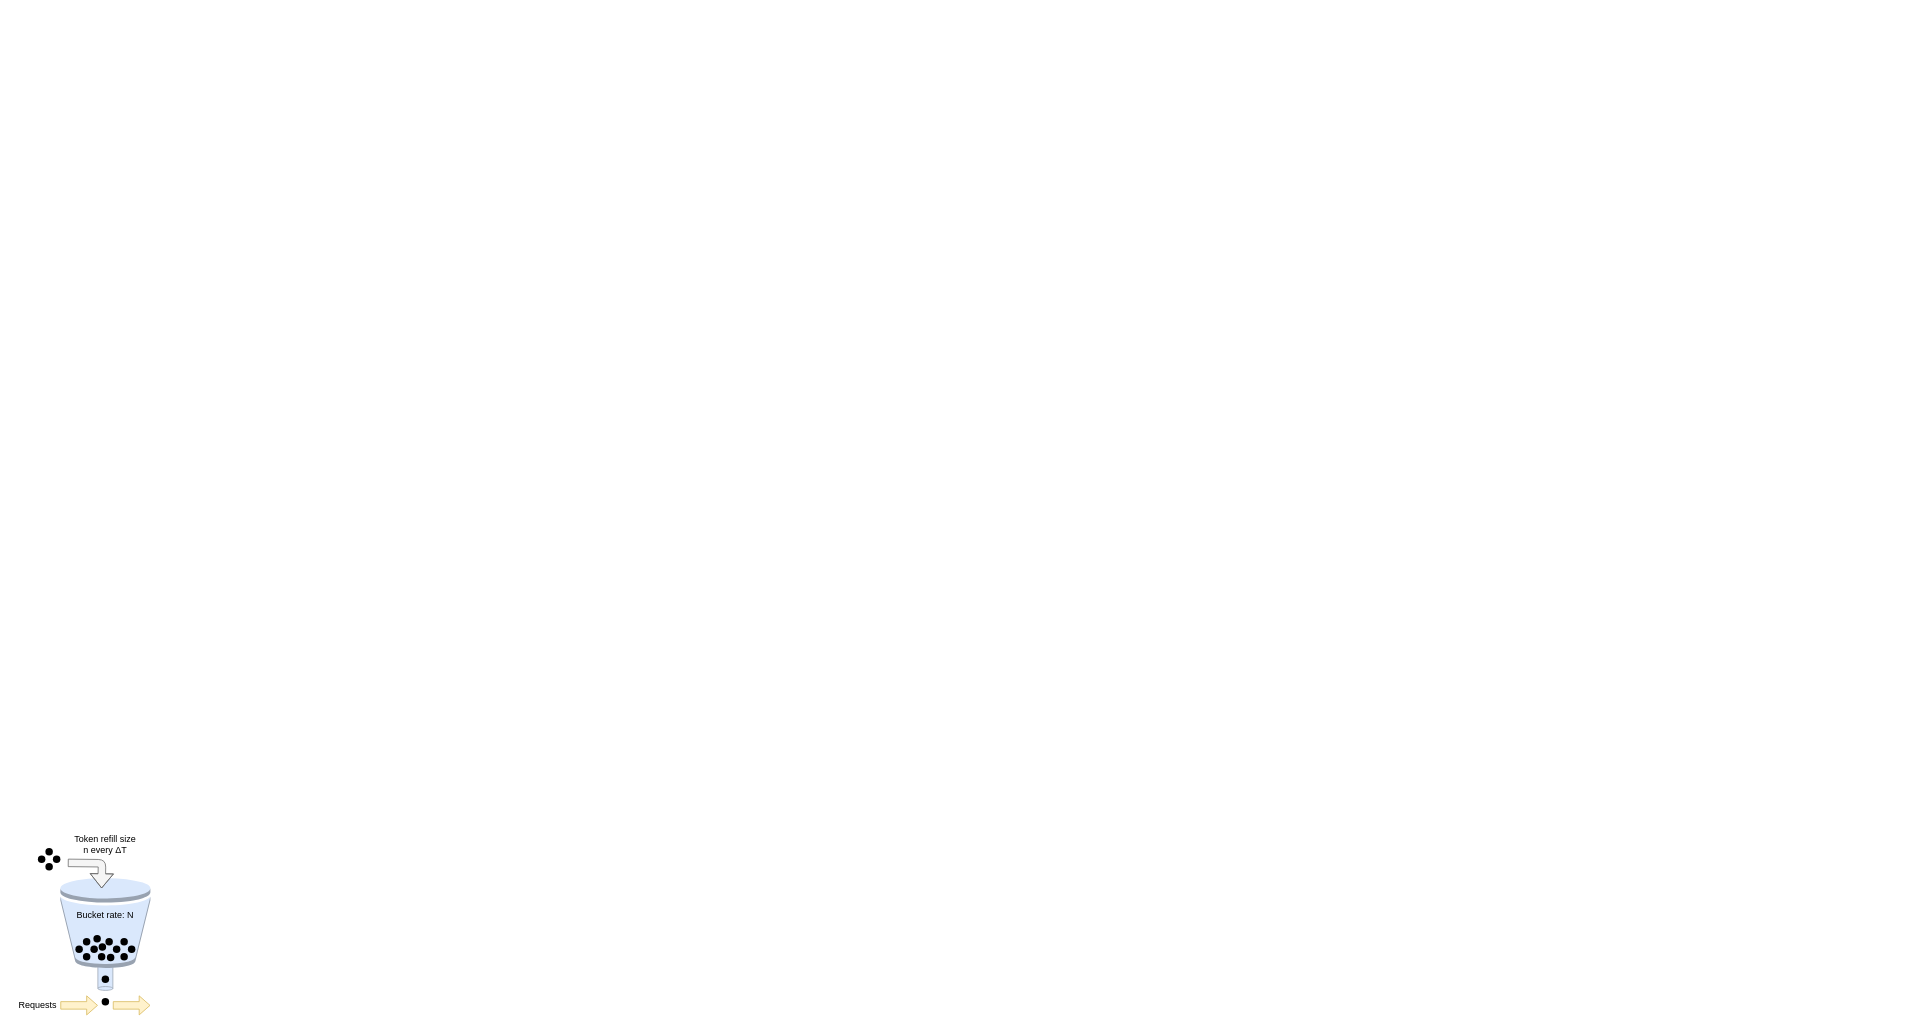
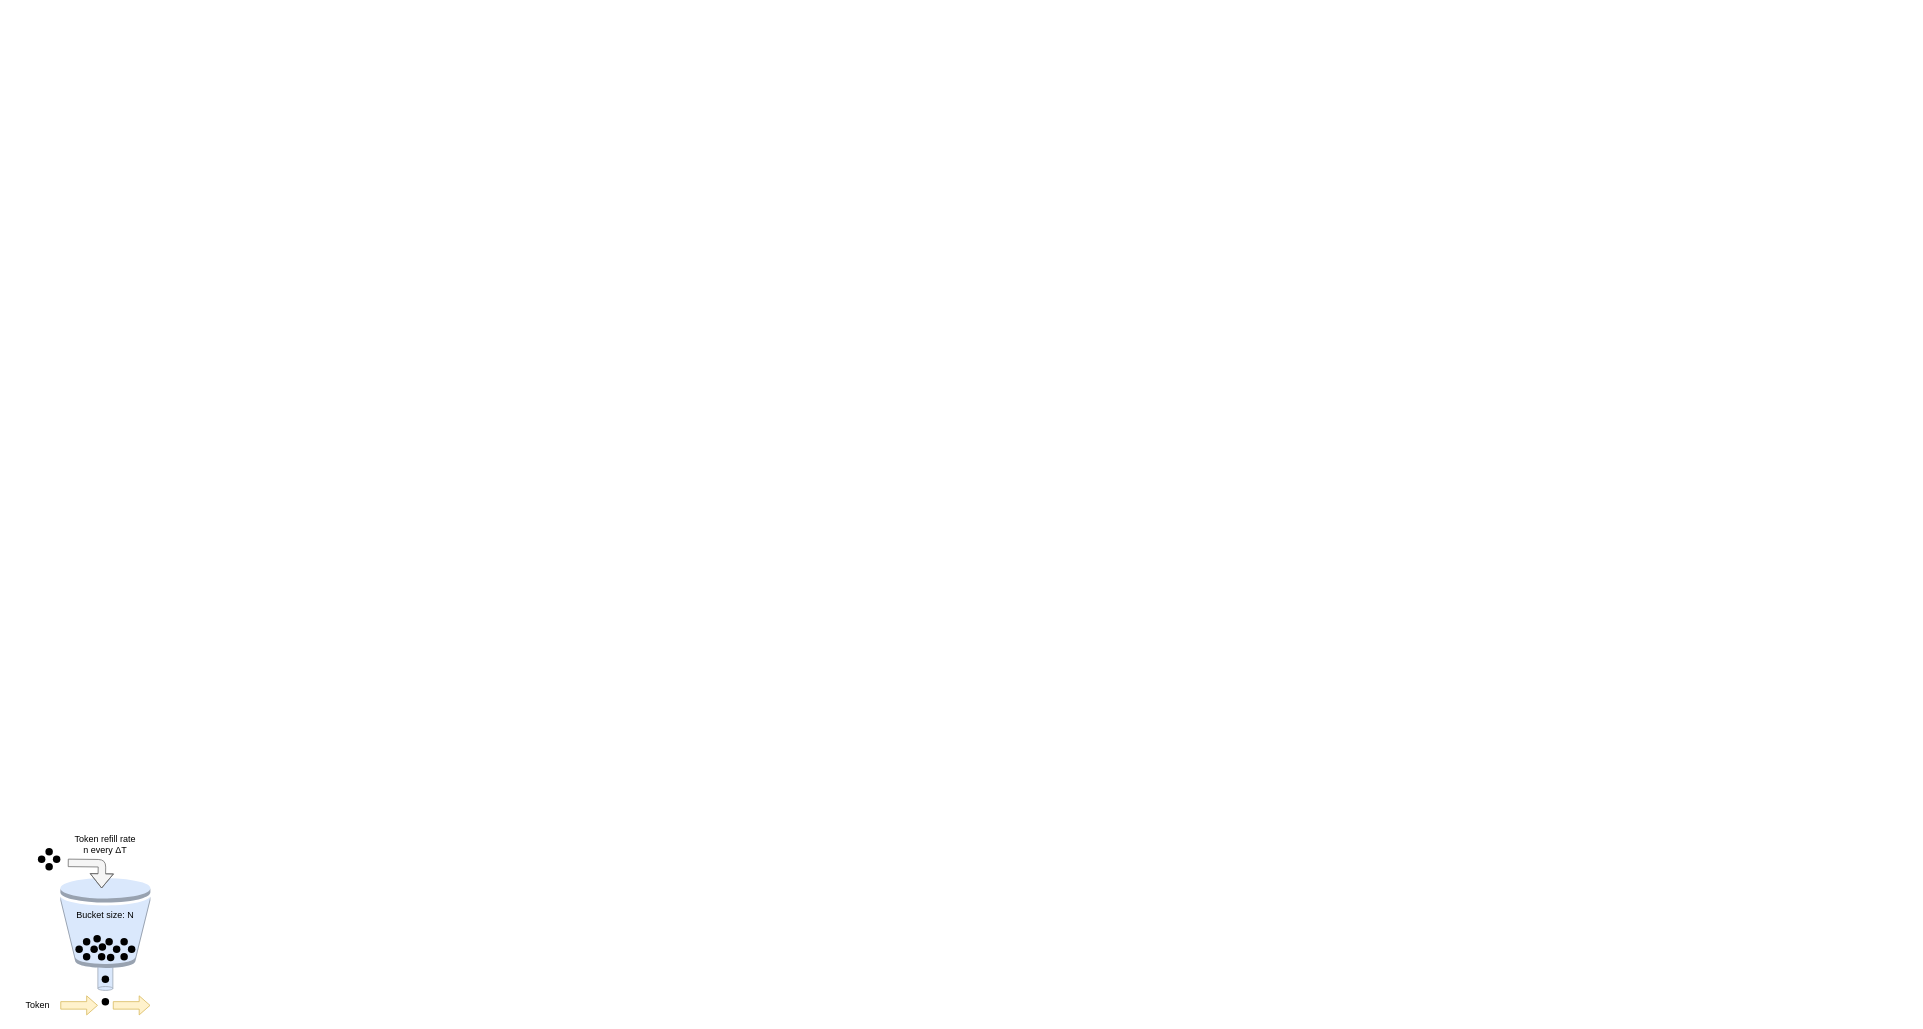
- <mxCell id="22" value="Token refill size&lt;br&gt;n every&amp;nbsp;&lt;span style=&quot;font-family: &amp;quot;Google Sans&amp;quot;, Arial, sans-serif; text-align: left;&quot;&gt;ΔT&lt;/span&gt;" style="text;html=1;strokeColor=none;fillColor=none;align=center;verticalAlign=middle;whiteSpace=wrap;rounded=0;" parent="1" vertex="1"><mxGeometry x="90" y="1110" width="100" height="30" as="geometry" /></mxCell>
+ <mxCell id="22" value="Token refill rate&lt;br&gt;n every&amp;nbsp;&lt;span style=&quot;font-family: &amp;quot;Google Sans&amp;quot;, Arial, sans-serif; text-align: left;&quot;&gt;ΔT&lt;/span&gt;" style="text;html=1;strokeColor=none;fillColor=none;align=center;verticalAlign=middle;whiteSpace=wrap;rounded=0;" parent="1" vertex="1"><mxGeometry x="90" y="1110" width="100" height="30" as="geometry" /></mxCell>
- <mxCell id="29" value="Bucket rate: N" style="text;html=1;strokeColor=none;fillColor=none;align=center;verticalAlign=middle;whiteSpace=wrap;rounded=0;" vertex="1" parent="1"><mxGeometry x="100" y="1210" width="80" height="19" as="geometry" /></mxCell>
+ <mxCell id="29" value="Bucket size: N" style="text;html=1;strokeColor=none;fillColor=none;align=center;verticalAlign=middle;whiteSpace=wrap;rounded=0;" vertex="1" parent="1"><mxGeometry x="100" y="1210" width="80" height="19" as="geometry" /></mxCell>
- <mxCell id="28" value="Requests" style="text;html=1;strokeColor=none;fillColor=none;align=center;verticalAlign=middle;whiteSpace=wrap;rounded=0;" parent="1" vertex="1"><mxGeometry x="20" y="1330" width="60" height="20" as="geometry" /></mxCell>
+ <mxCell id="28" value="Token" style="text;html=1;strokeColor=none;fillColor=none;align=center;verticalAlign=middle;whiteSpace=wrap;rounded=0;" parent="1" vertex="1"><mxGeometry x="20" y="1330" width="60" height="20" as="geometry" /></mxCell>
